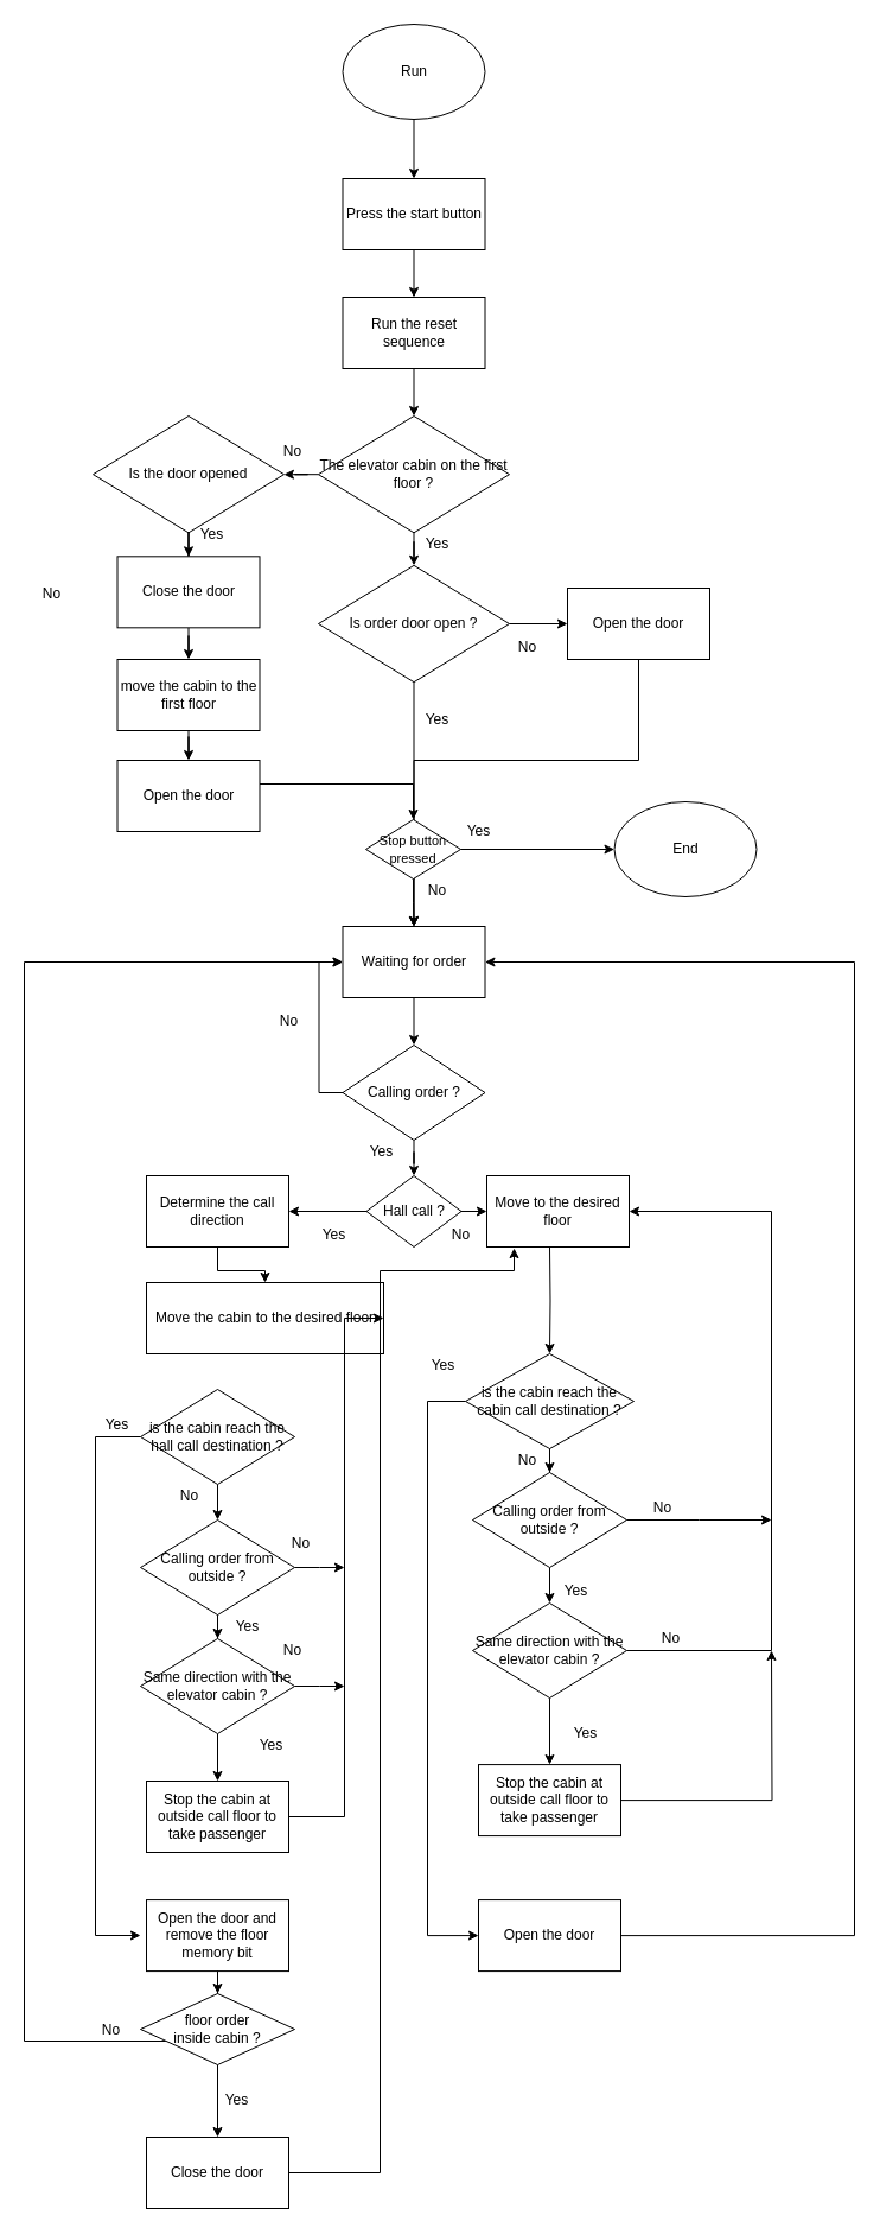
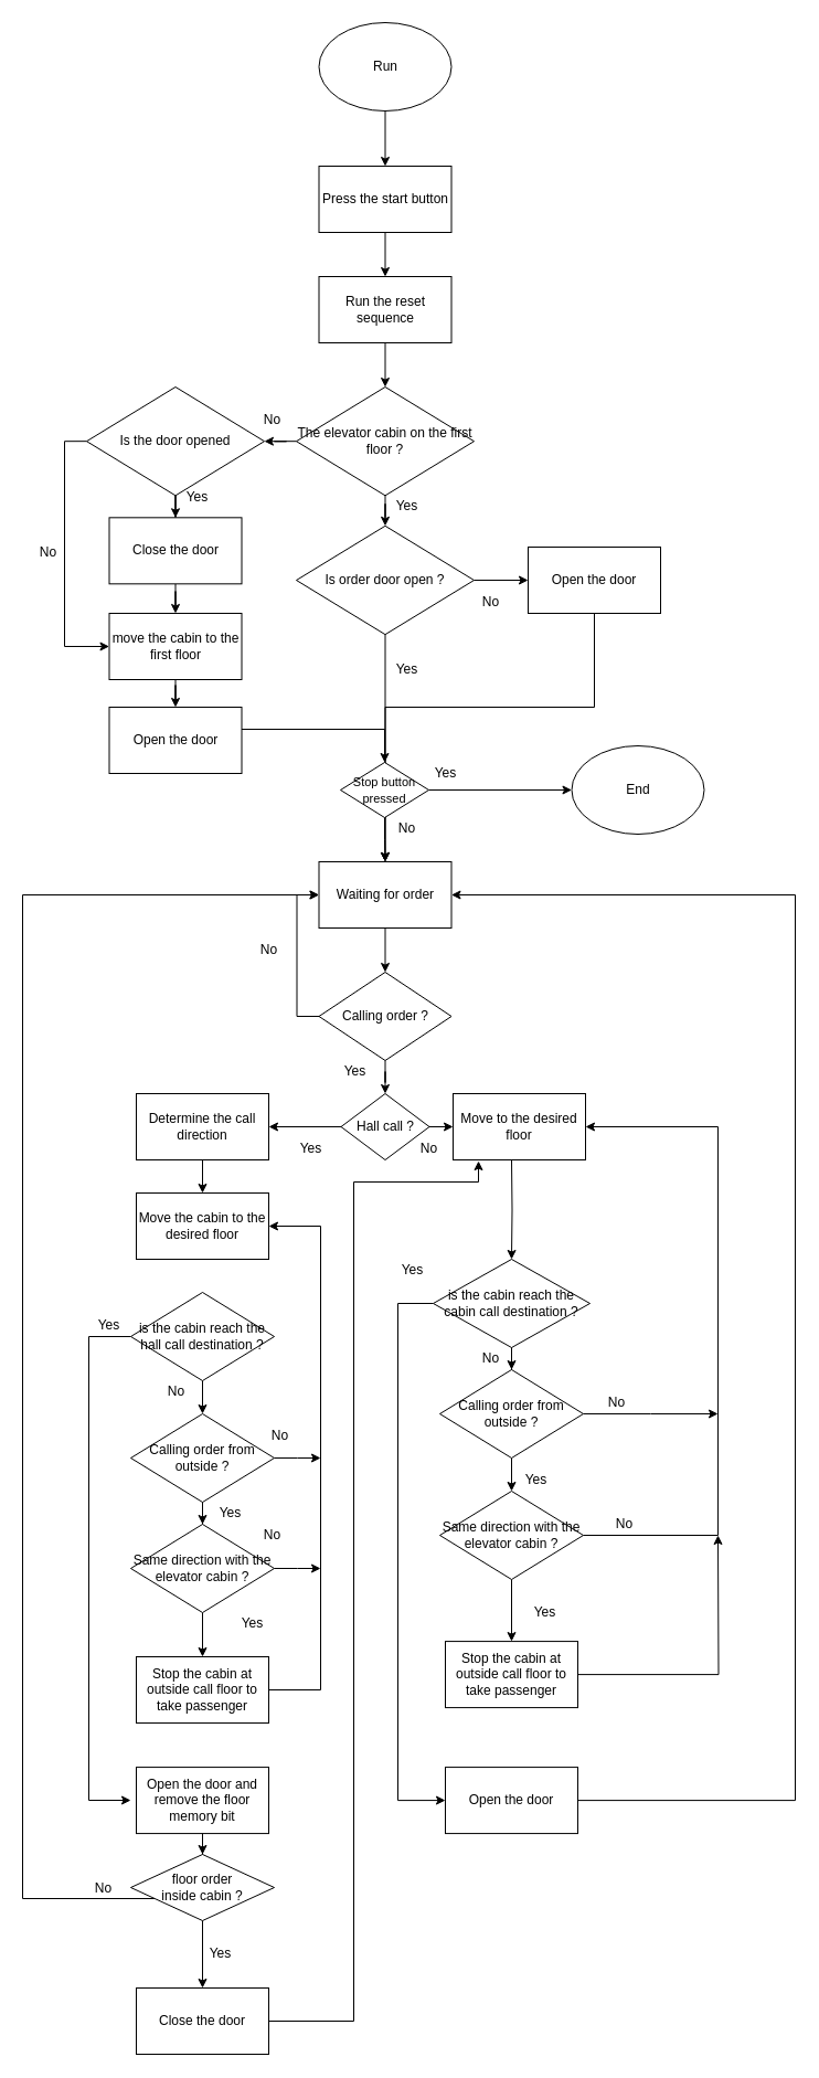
+ <mxCell id="17" style="edgeStyle=orthogonalEdgeStyle;rounded=0;orthogonalLoop=1;jettySize=auto;html=1;exitX=0;exitY=0.5;exitDx=0;exitDy=0;entryX=0;entryY=0.5;entryDx=0;entryDy=0;" parent="1" source="18" target="23" edge="1"><mxGeometry relative="1" as="geometry" /></mxCell>
- <mxCell id="33" value="Move the cabin to the desired floor" style="rounded=0;whiteSpace=wrap;html=1;" parent="1" vertex="1"><mxGeometry x="123" y="1080" width="200" height="60" as="geometry" /></mxCell>
+ <mxCell id="33" value="Move the cabin to the desired floor" style="rounded=0;whiteSpace=wrap;html=1;" parent="1" vertex="1"><mxGeometry x="123" y="1080" width="120" height="60" as="geometry" /></mxCell>
